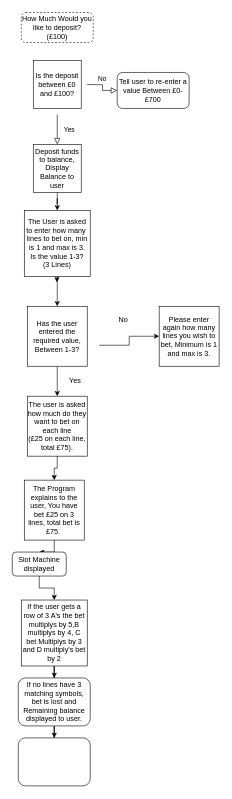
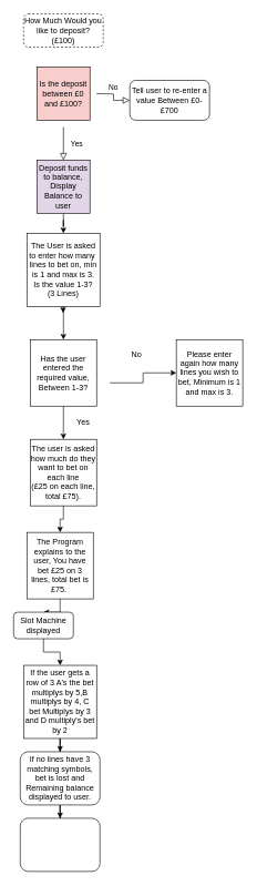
- <mxCell id="6" value="Is the deposit between £0 and £100?" style="whiteSpace=wrap;html=1;aspect=fixed;" vertex="1" parent="1"><mxGeometry x="55" y="100" width="80" height="80" as="geometry" /></mxCell>
+ <mxCell id="6" value="Is the deposit between £0 and £100?" style="whiteSpace=wrap;html=1;aspect=fixed;fillColor=#f8cecc;" vertex="1" parent="1"><mxGeometry x="55" y="100" width="80" height="80" as="geometry" /></mxCell>
- <mxCell id="8" value="Deposit funds to balance,&lt;div&gt;Display Balance to user&lt;/div&gt;" style="whiteSpace=wrap;html=1;aspect=fixed;" vertex="1" parent="1"><mxGeometry x="55" y="240" width="80" height="80" as="geometry" /></mxCell>
+ <mxCell id="8" value="Deposit funds to balance,&lt;div&gt;Display Balance to user&lt;/div&gt;" style="whiteSpace=wrap;html=1;aspect=fixed;fillColor=#e1d5e7;" vertex="1" parent="1"><mxGeometry x="55" y="240" width="80" height="80" as="geometry" /></mxCell>
